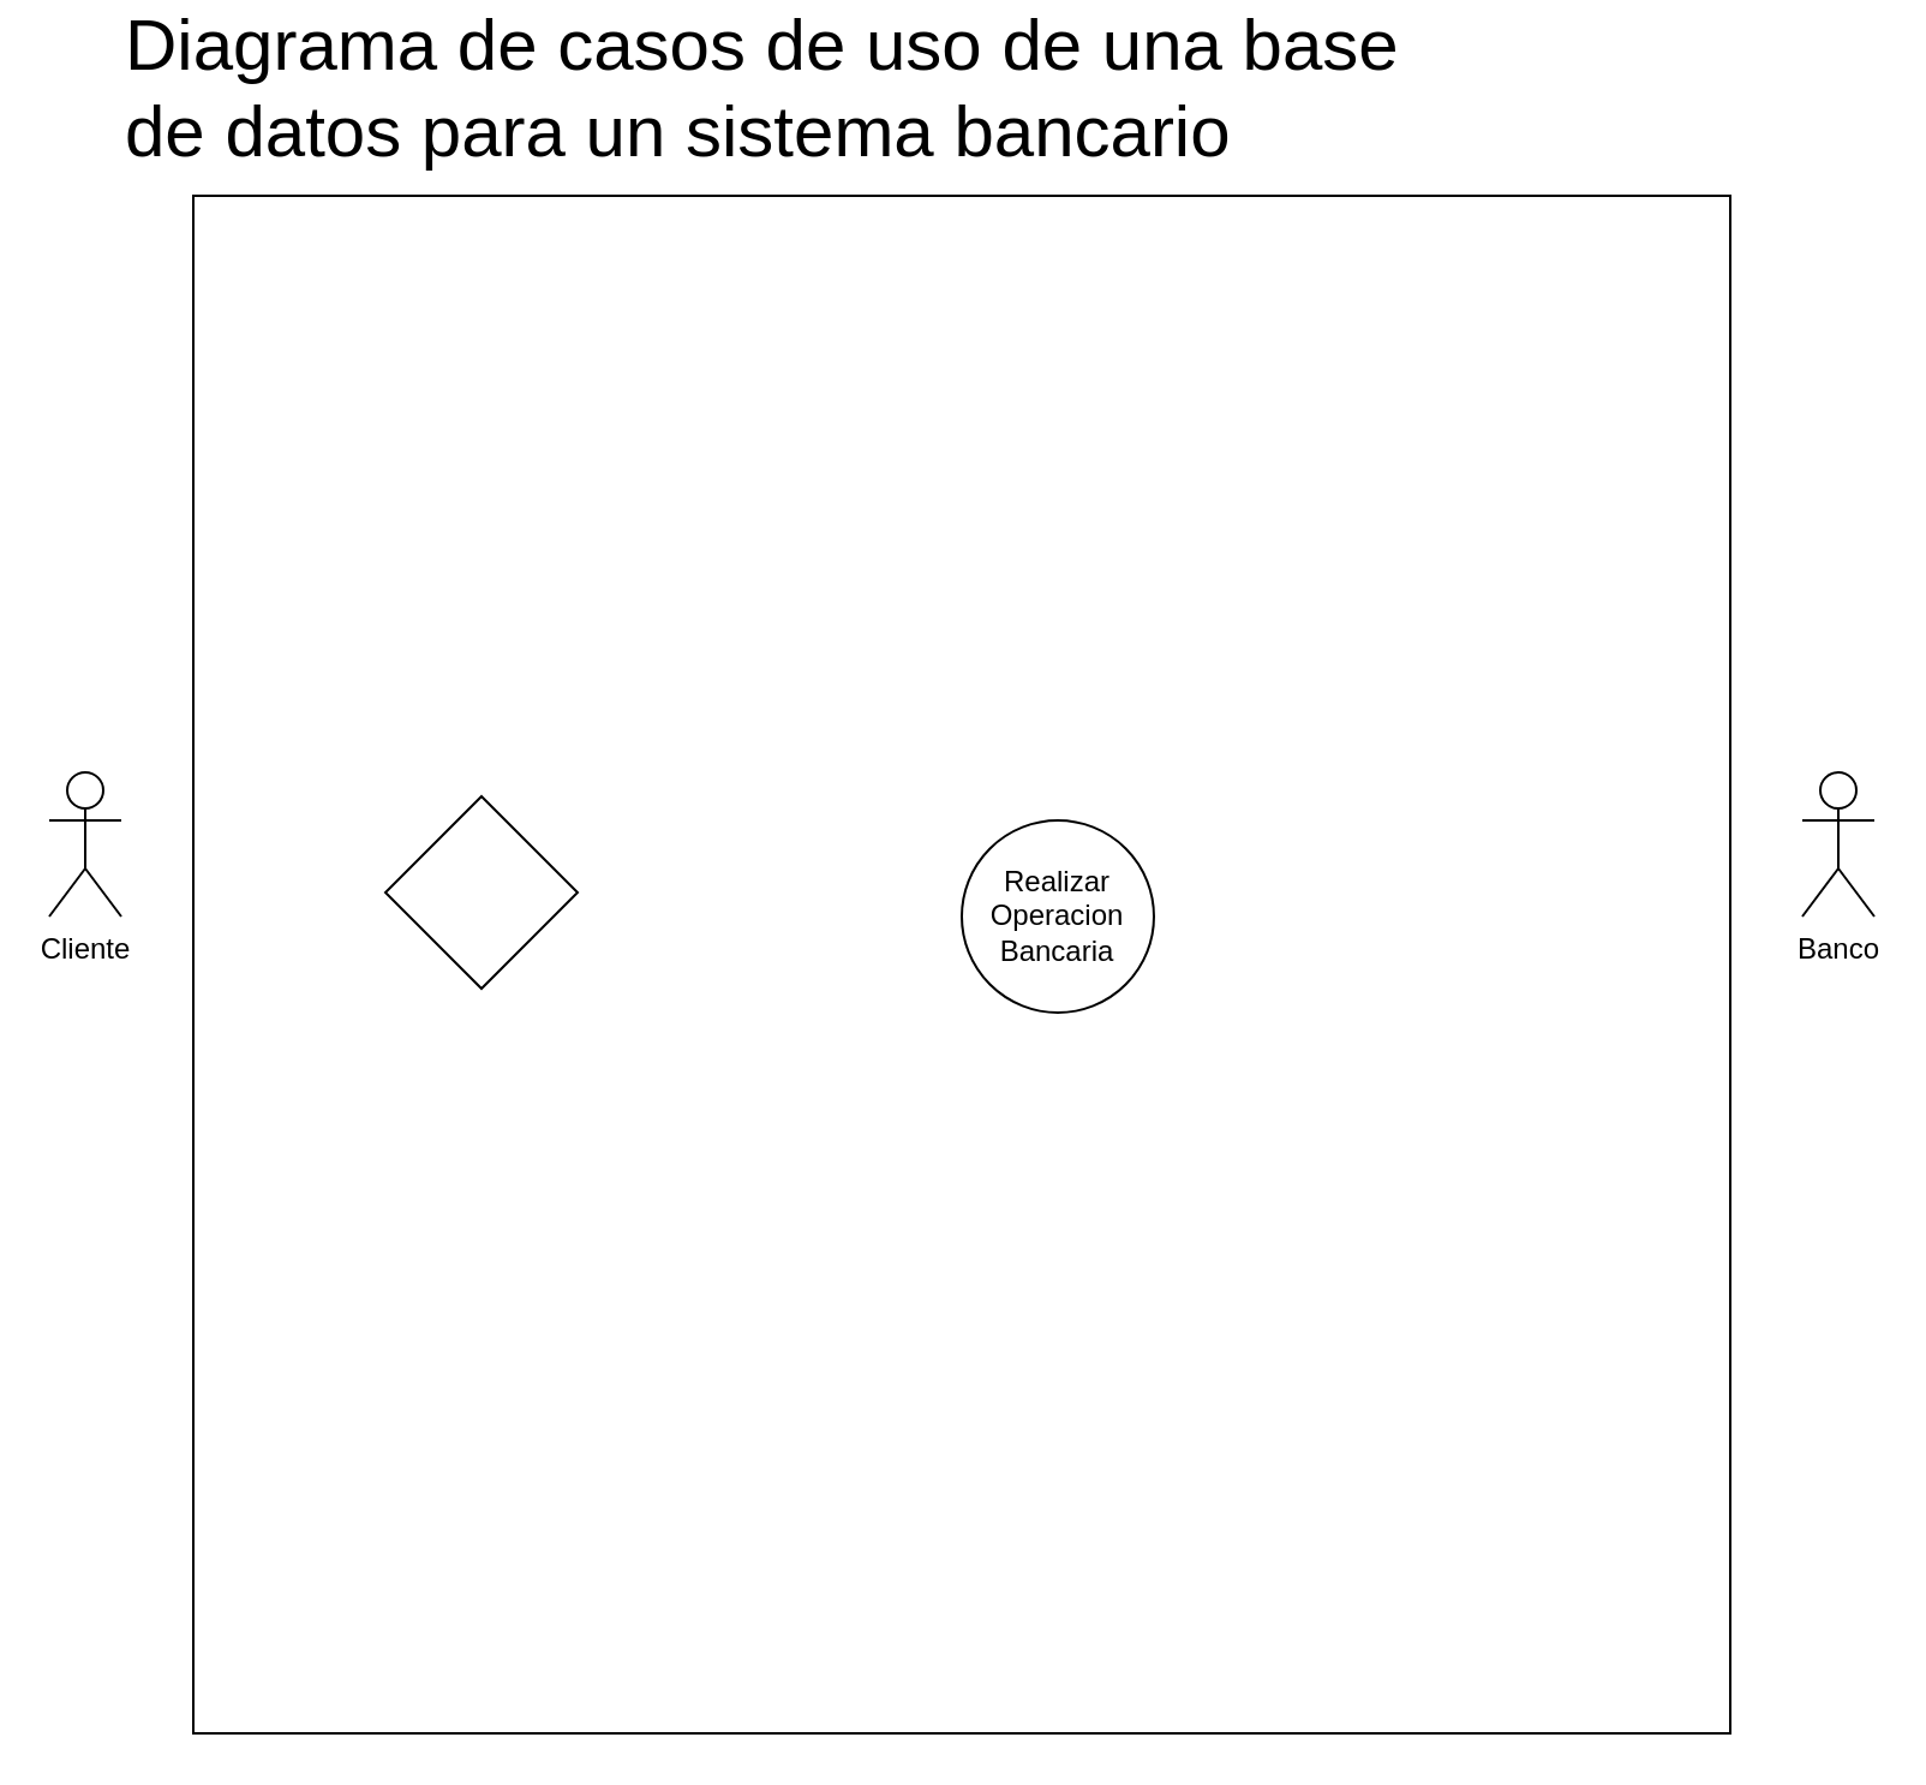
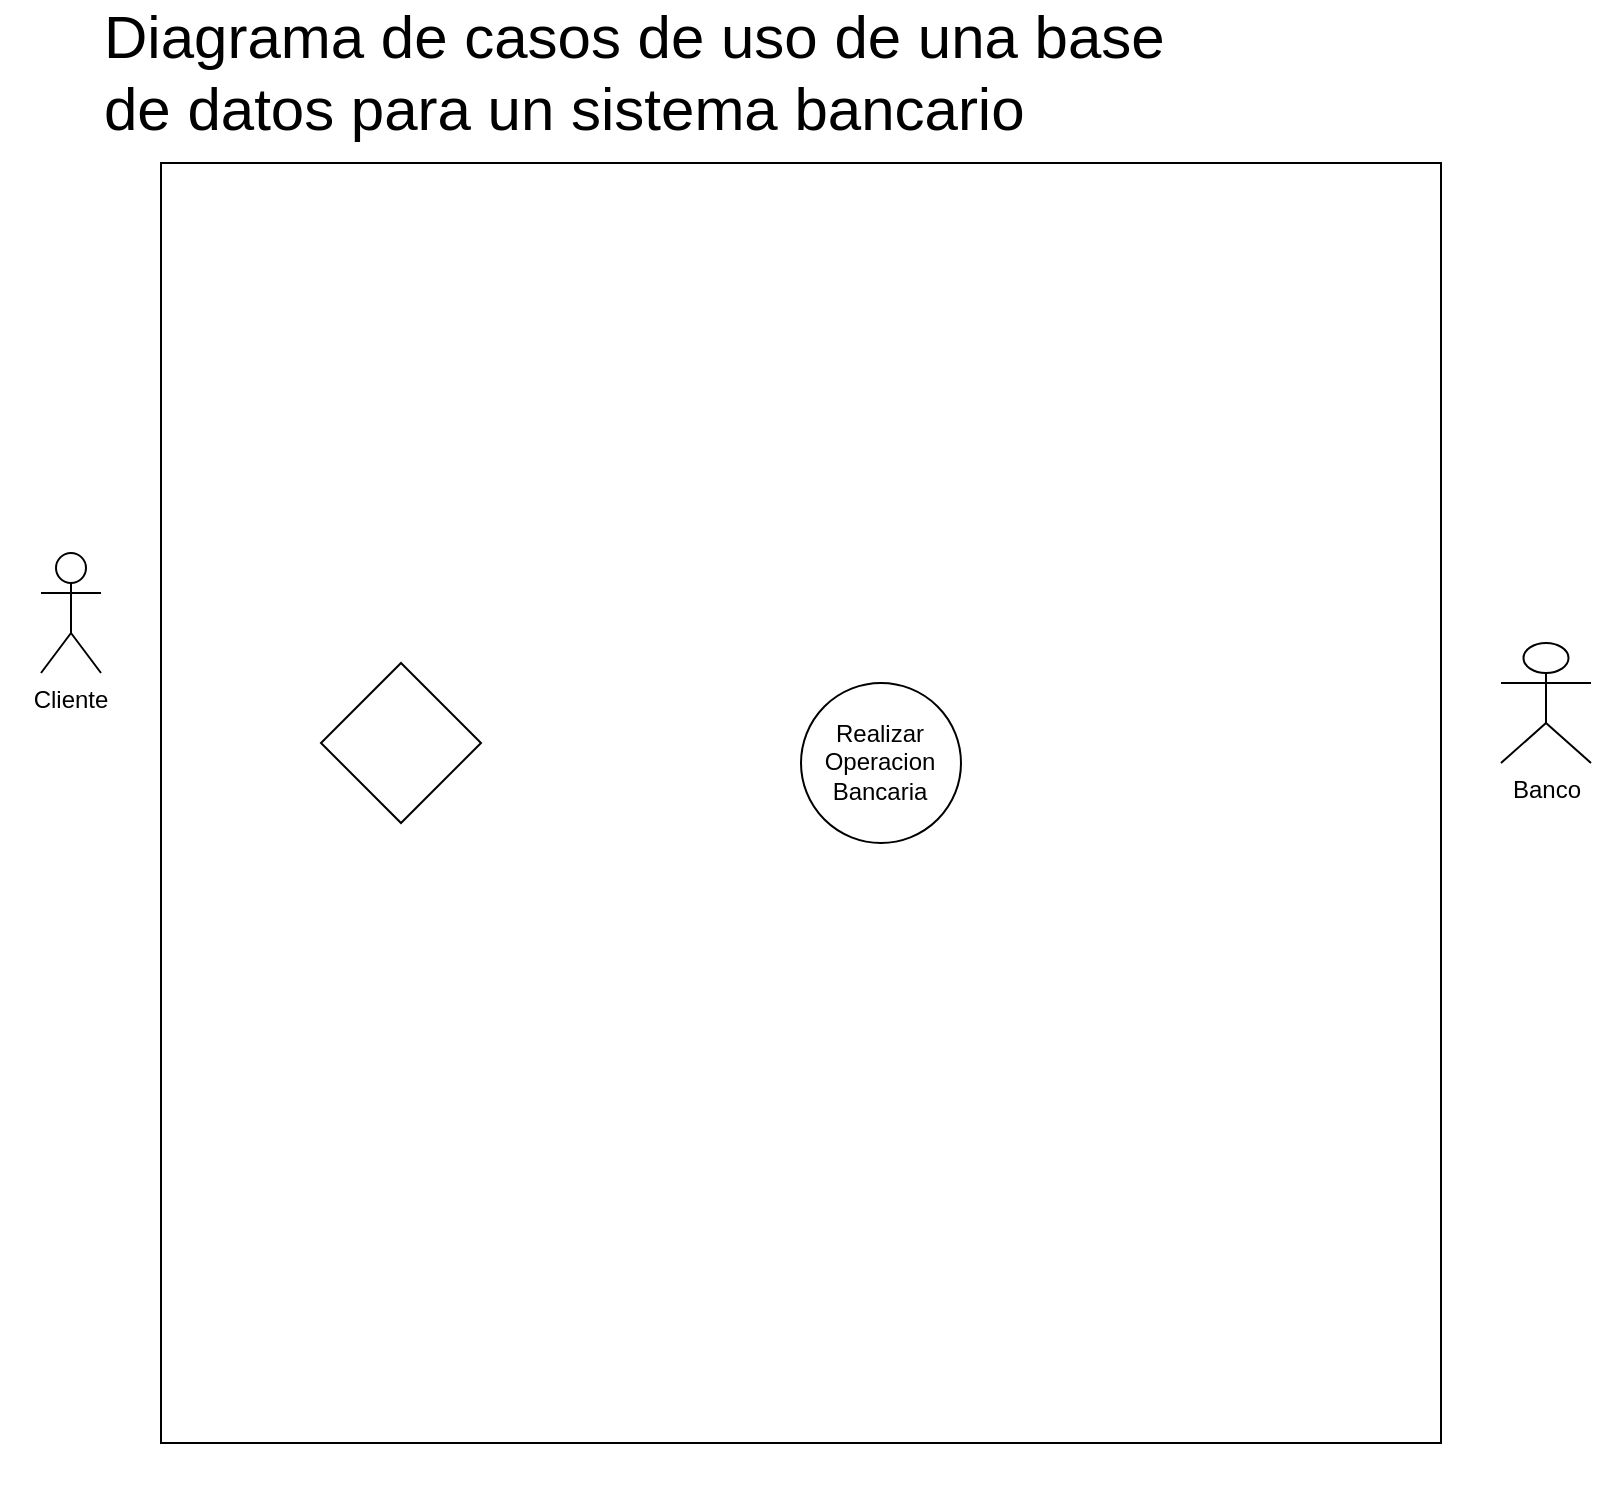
- <mxCell id="4" value="Cliente" style="shape=umlActor;verticalLabelPosition=bottom;verticalAlign=top;html=1;outlineConnect=0;" parent="1" vertex="1"><mxGeometry x="20" y="320" width="30" height="60" as="geometry" /></mxCell>
+ <mxCell id="4" value="Cliente" style="shape=umlActor;verticalLabelPosition=bottom;verticalAlign=top;html=1;outlineConnect=0;" parent="1" vertex="1"><mxGeometry x="20" y="275" width="30" height="60" as="geometry" /></mxCell>
- <mxCell id="5" value="Banco" style="shape=umlActor;verticalLabelPosition=bottom;verticalAlign=top;html=1;outlineConnect=0;" parent="1" vertex="1"><mxGeometry x="750" y="320" width="30" height="60" as="geometry" /></mxCell>
+ <mxCell id="5" value="Banco" style="shape=umlActor;verticalLabelPosition=bottom;verticalAlign=top;html=1;outlineConnect=0;" parent="1" vertex="1"><mxGeometry x="750" y="320" width="45" height="60" as="geometry" /></mxCell>
